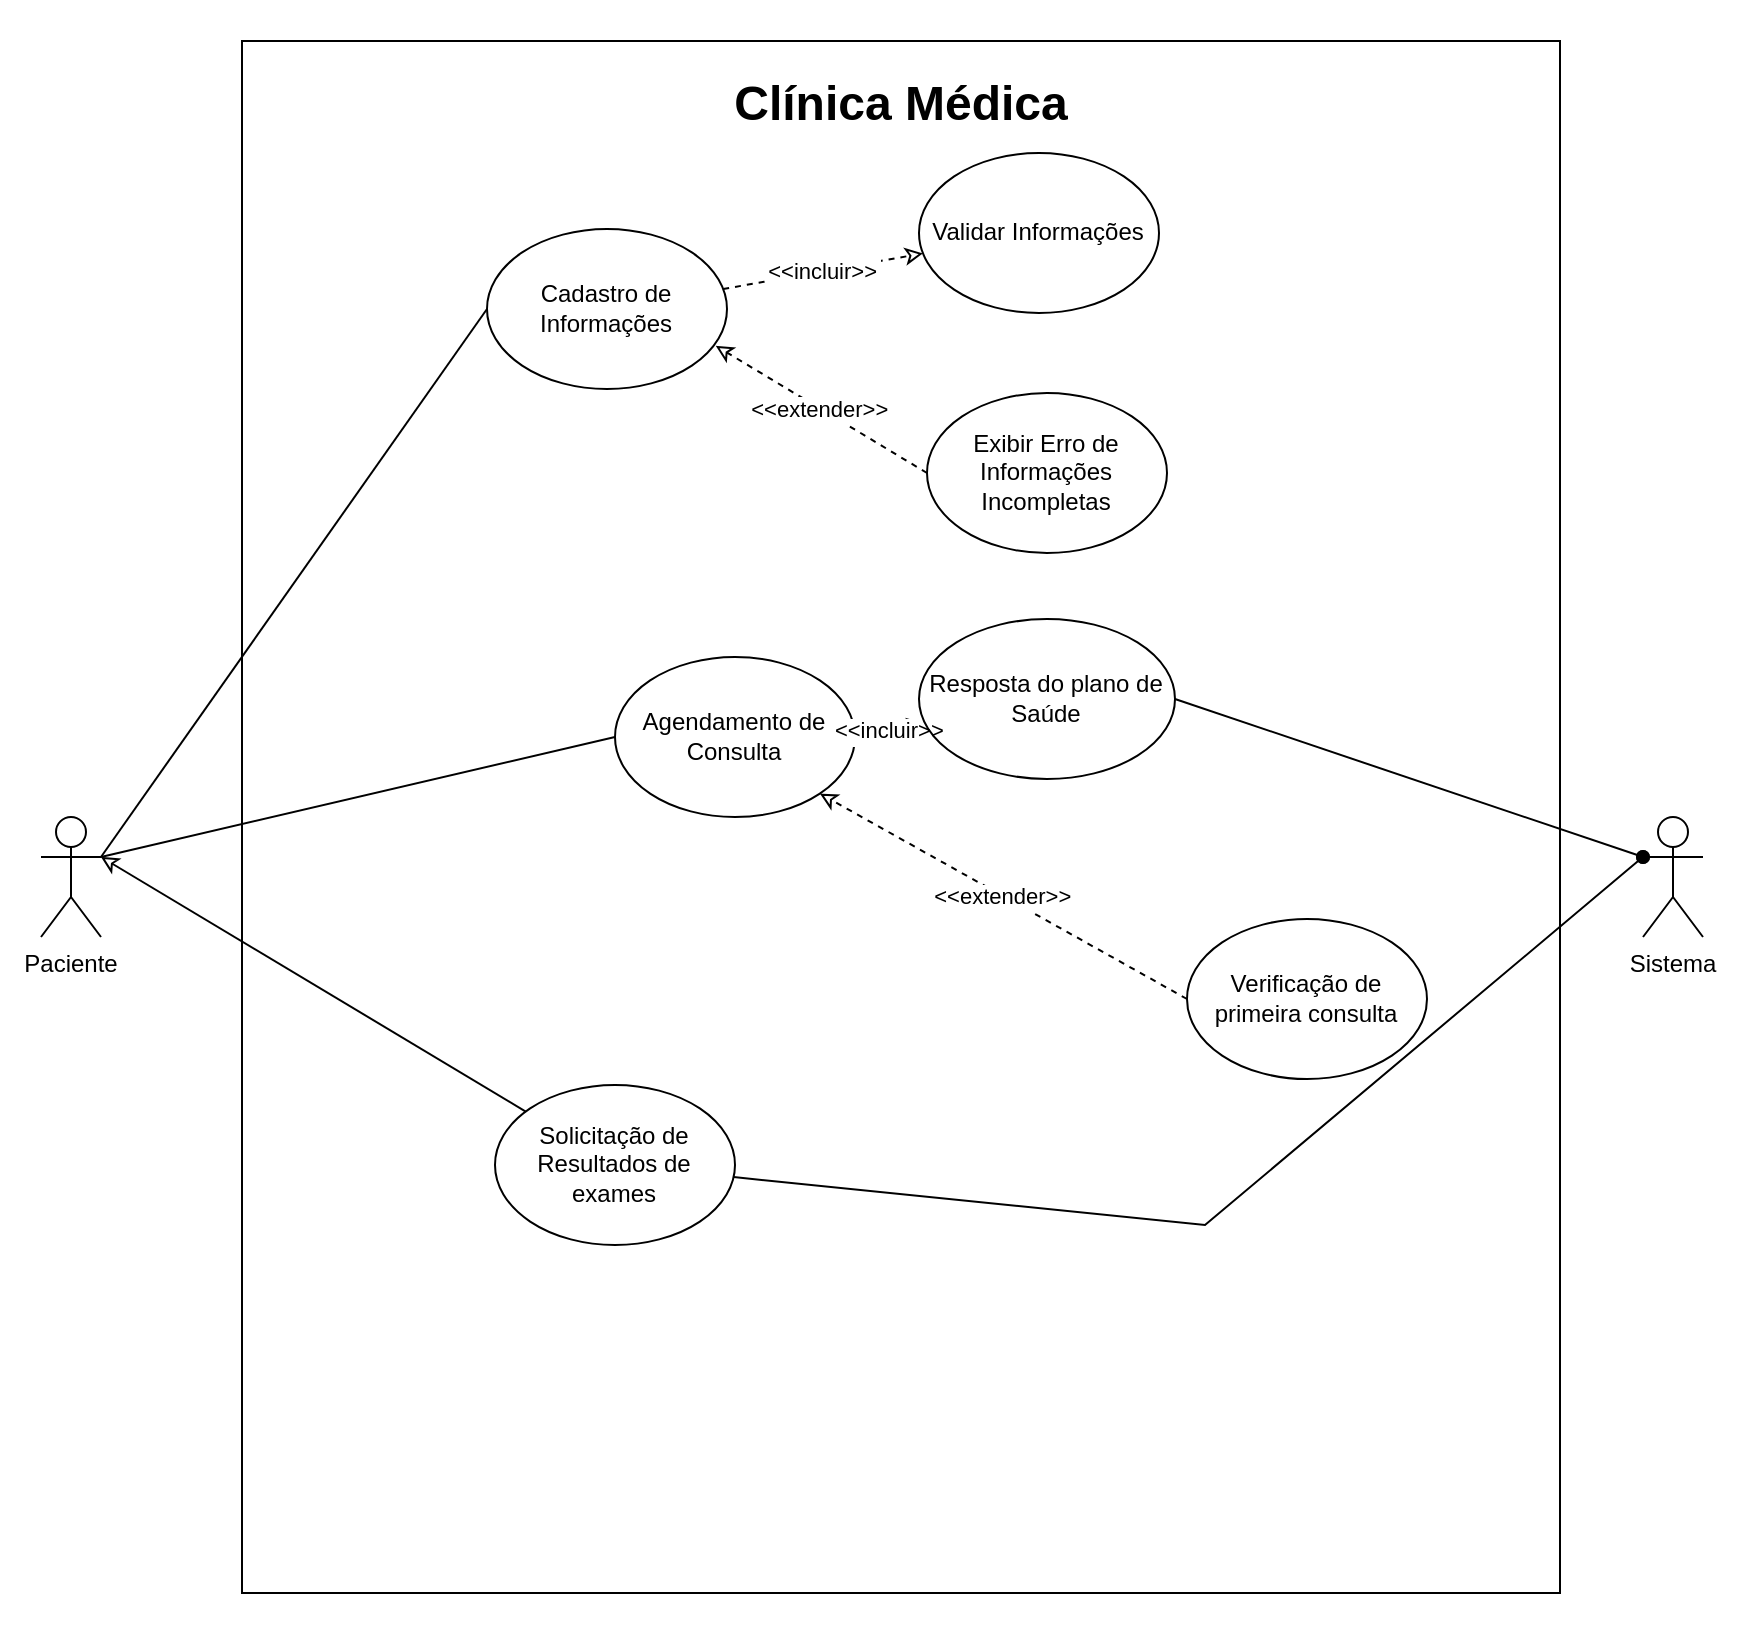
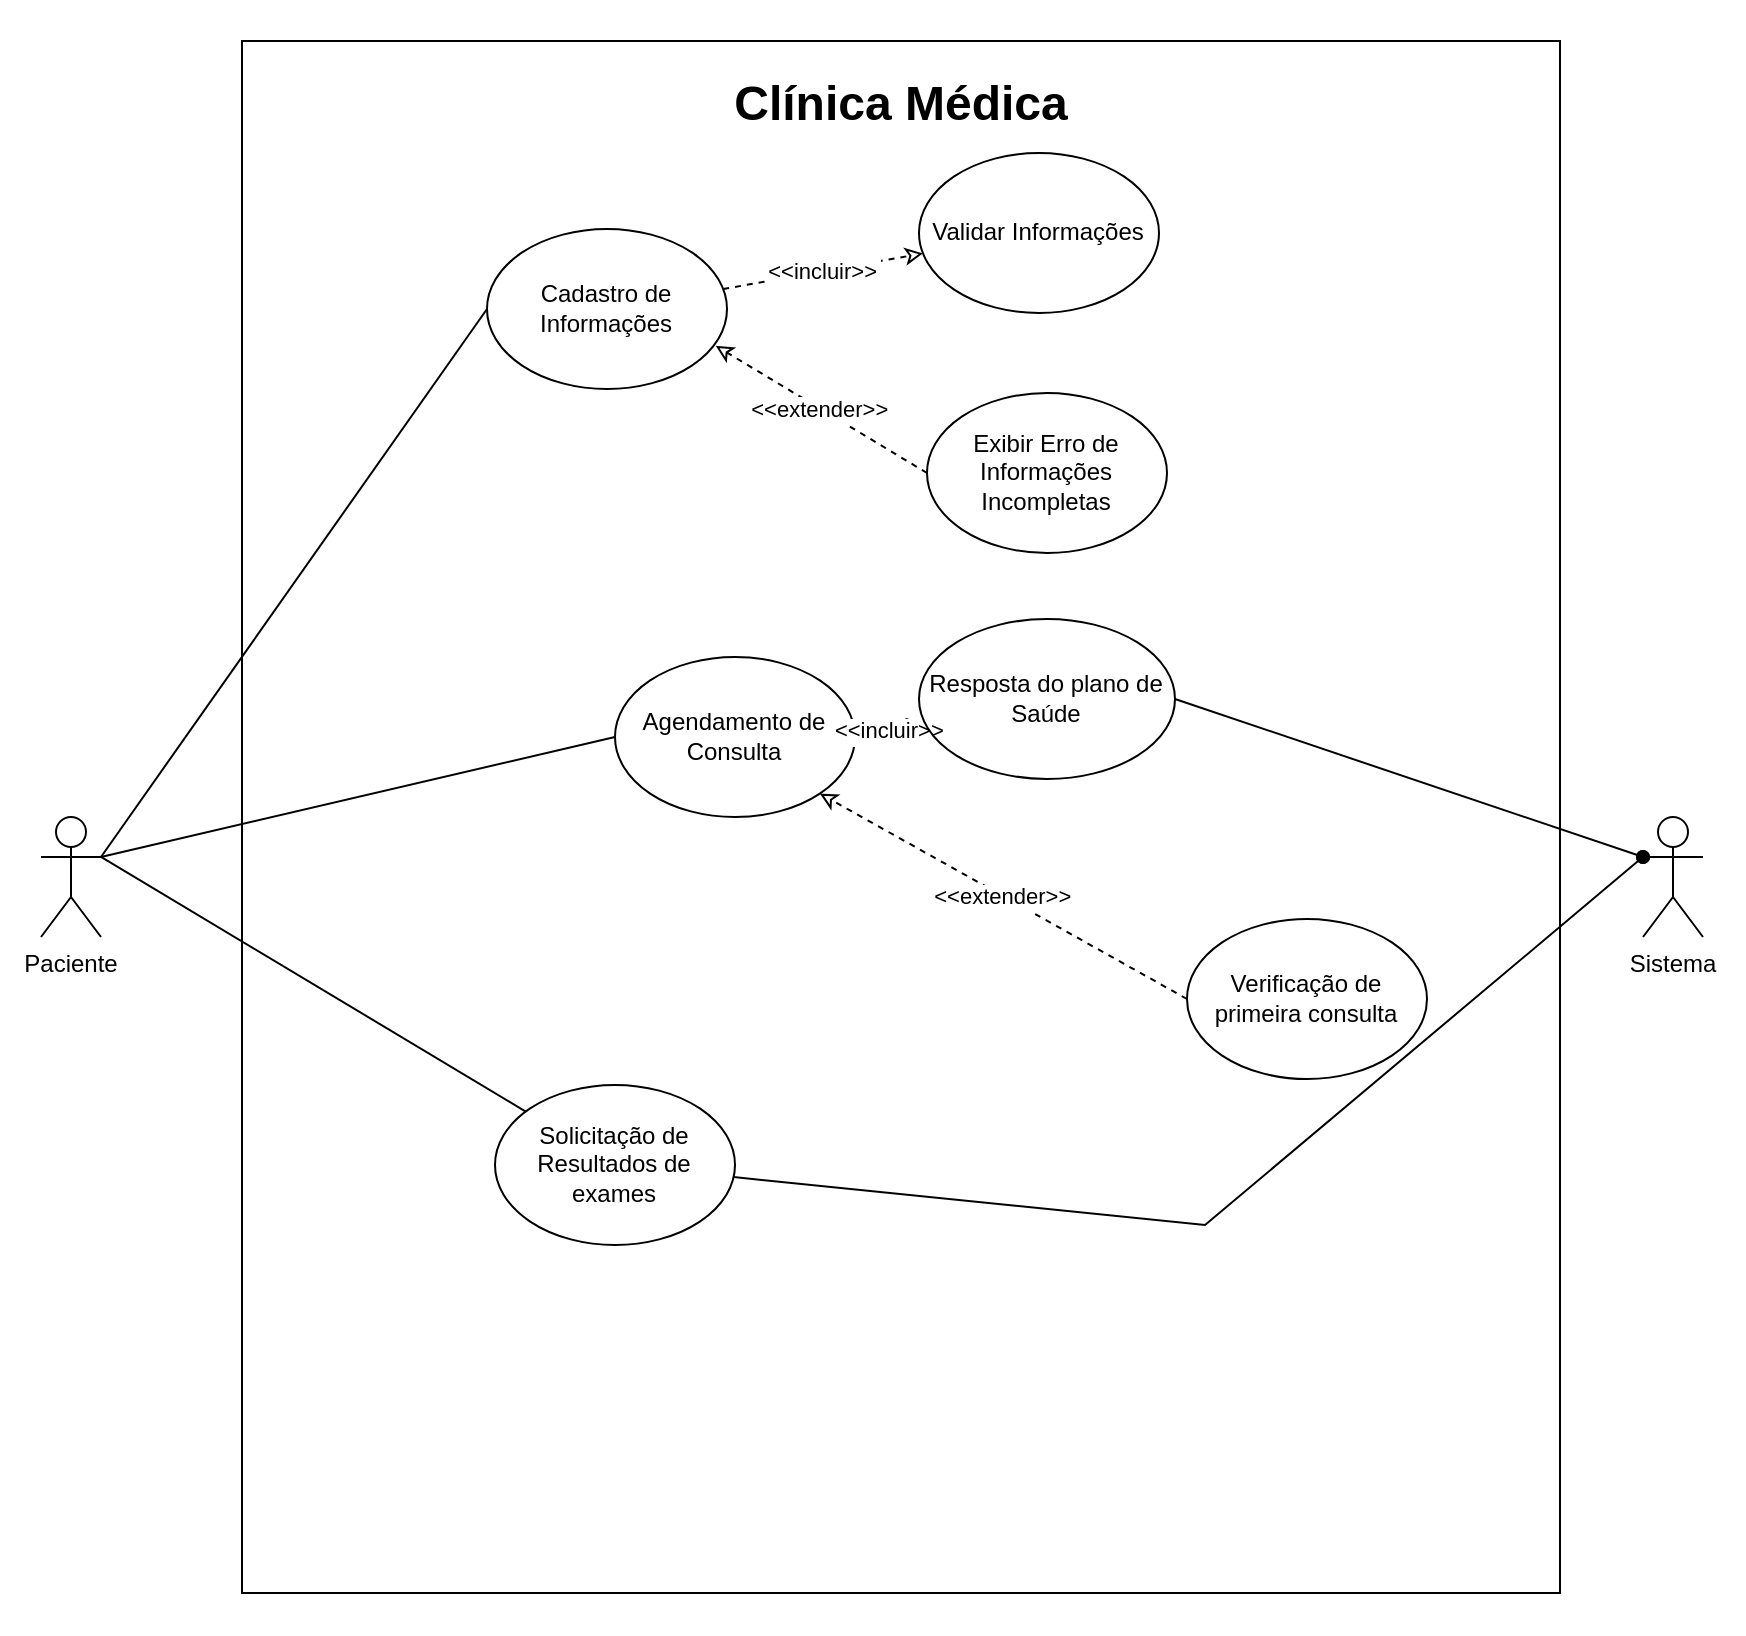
- <mxCell id="10" style="rounded=0;orthogonalLoop=1;jettySize=auto;html=0;entryX=1;entryY=0.333;entryDx=0;entryDy=0;entryPerimeter=0;labelBackgroundColor=#ffffff;startArrow=none;startFill=0;endArrow=classic;endFill=0;strokeColor=#000000;fontColor=#000000;align=center;" parent="1" source="12" target="4" edge="1"><mxGeometry relative="1" as="geometry" /></mxCell>
+ <mxCell id="10" style="rounded=0;orthogonalLoop=1;jettySize=auto;html=0;entryX=1;entryY=0.333;entryDx=0;entryDy=0;entryPerimeter=0;labelBackgroundColor=#ffffff;startArrow=none;startFill=0;endArrow=none;endFill=0;strokeColor=#000000;fontColor=#000000;align=center;" parent="1" source="12" target="4" edge="1"><mxGeometry relative="1" as="geometry" /></mxCell>
